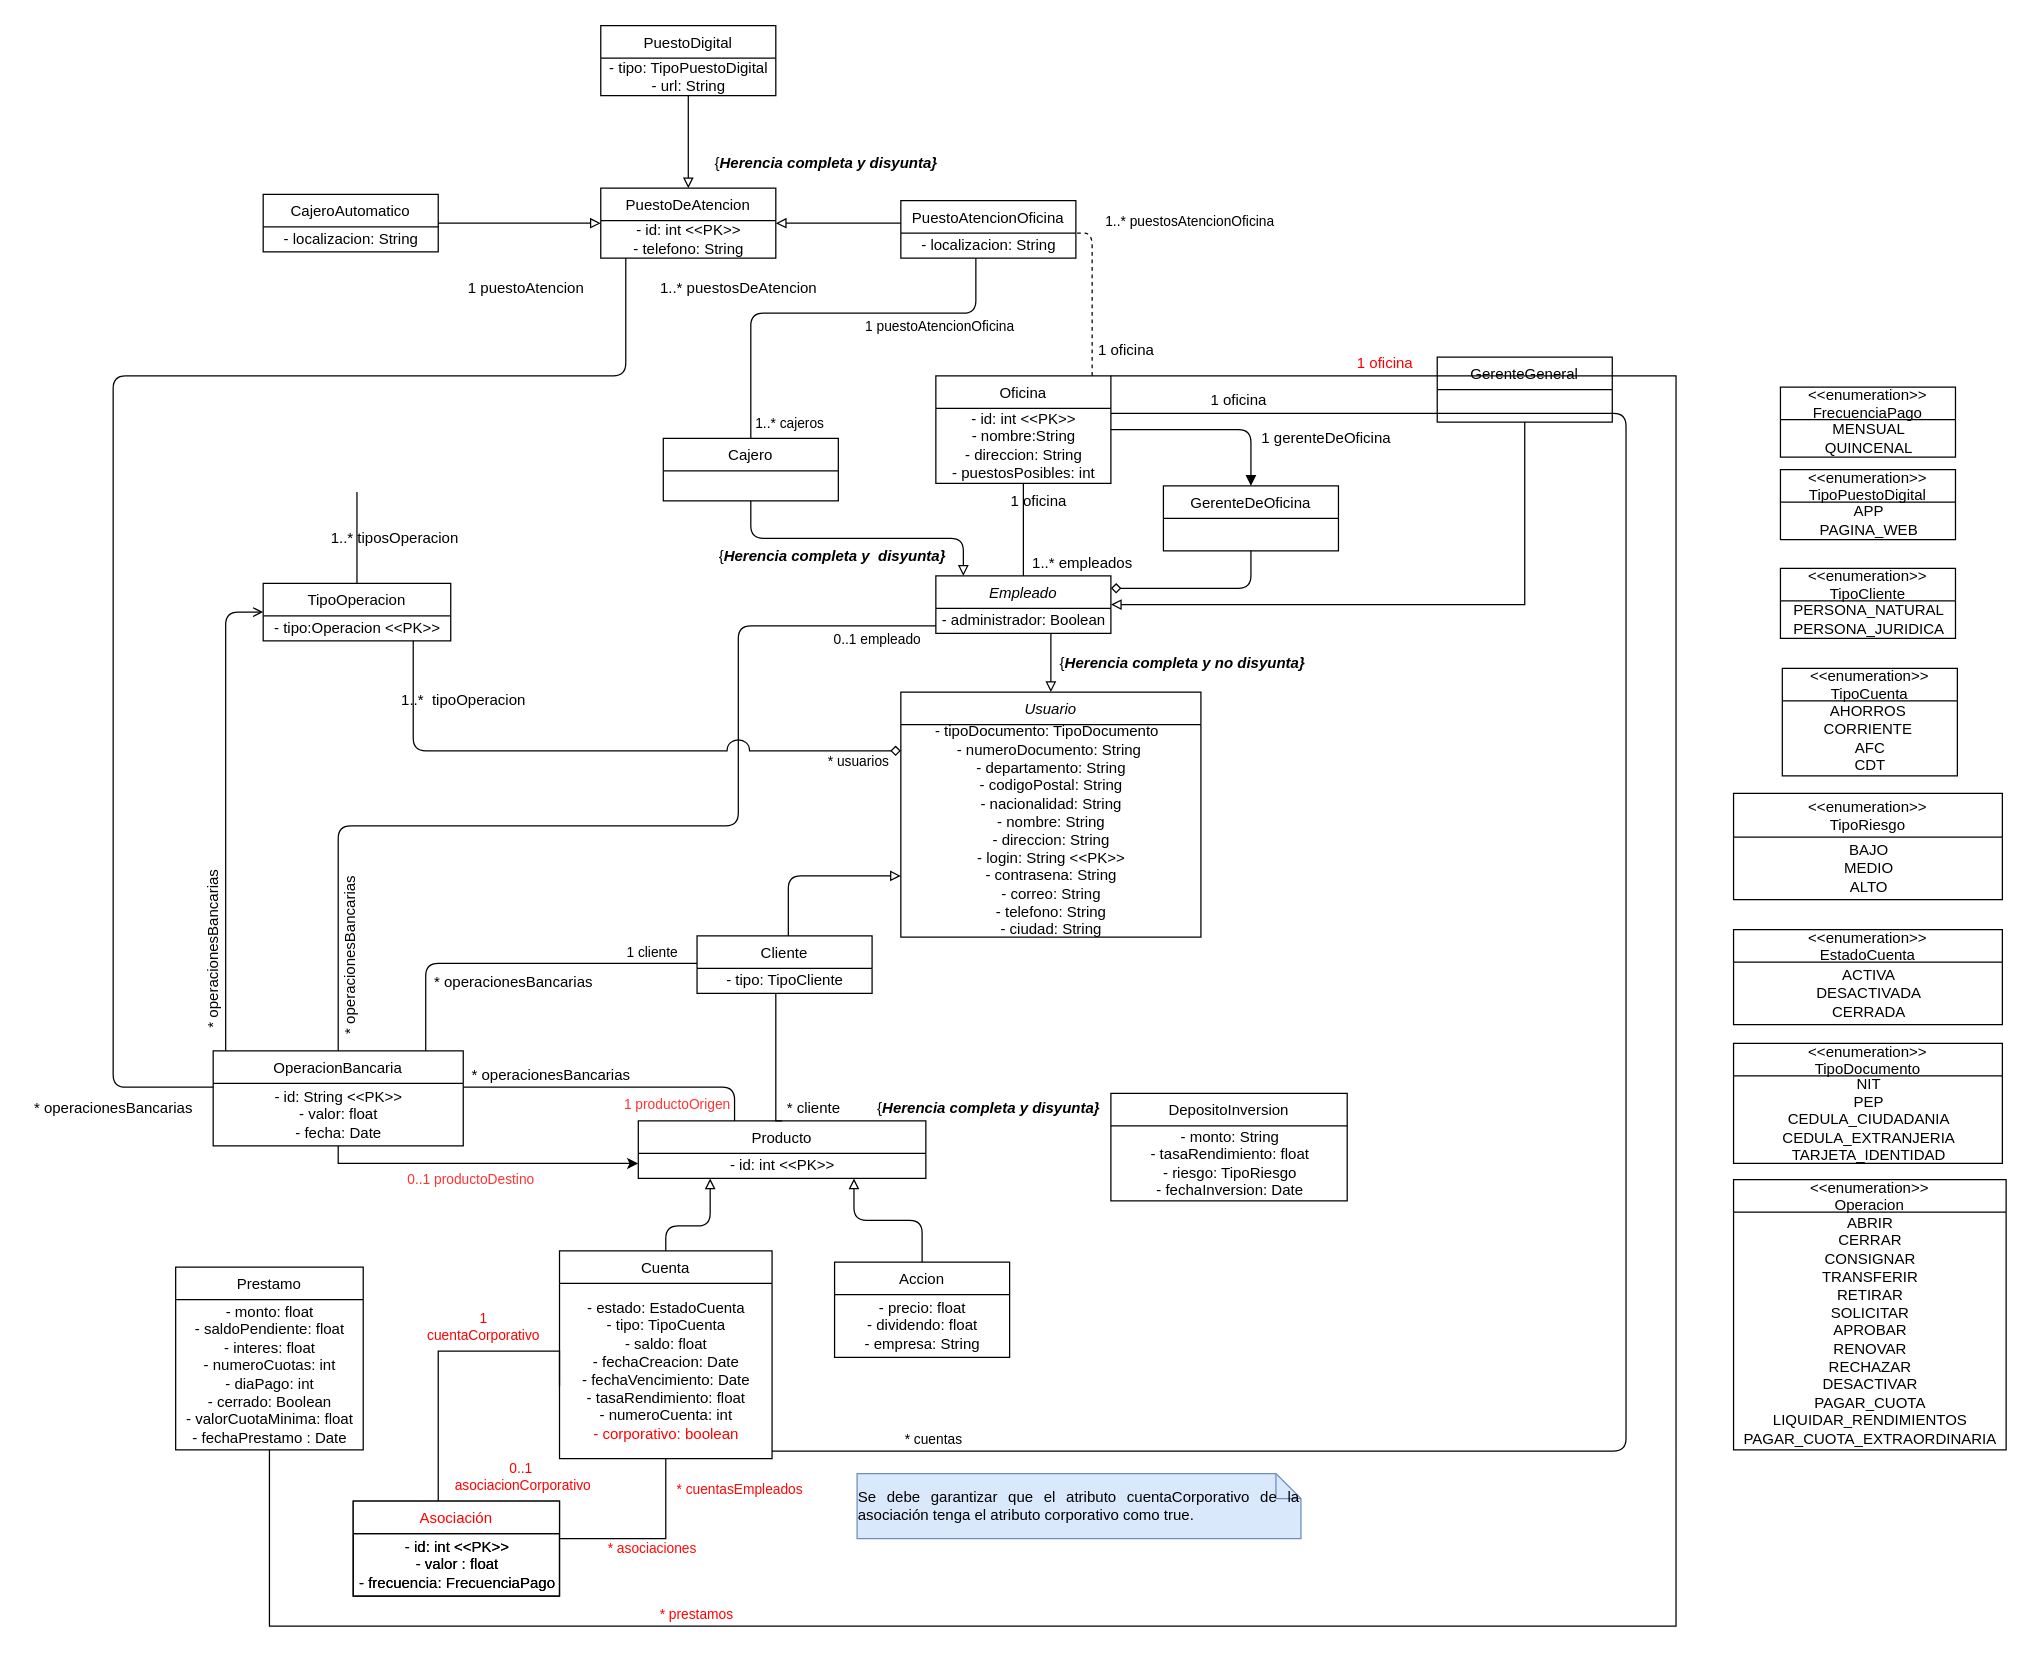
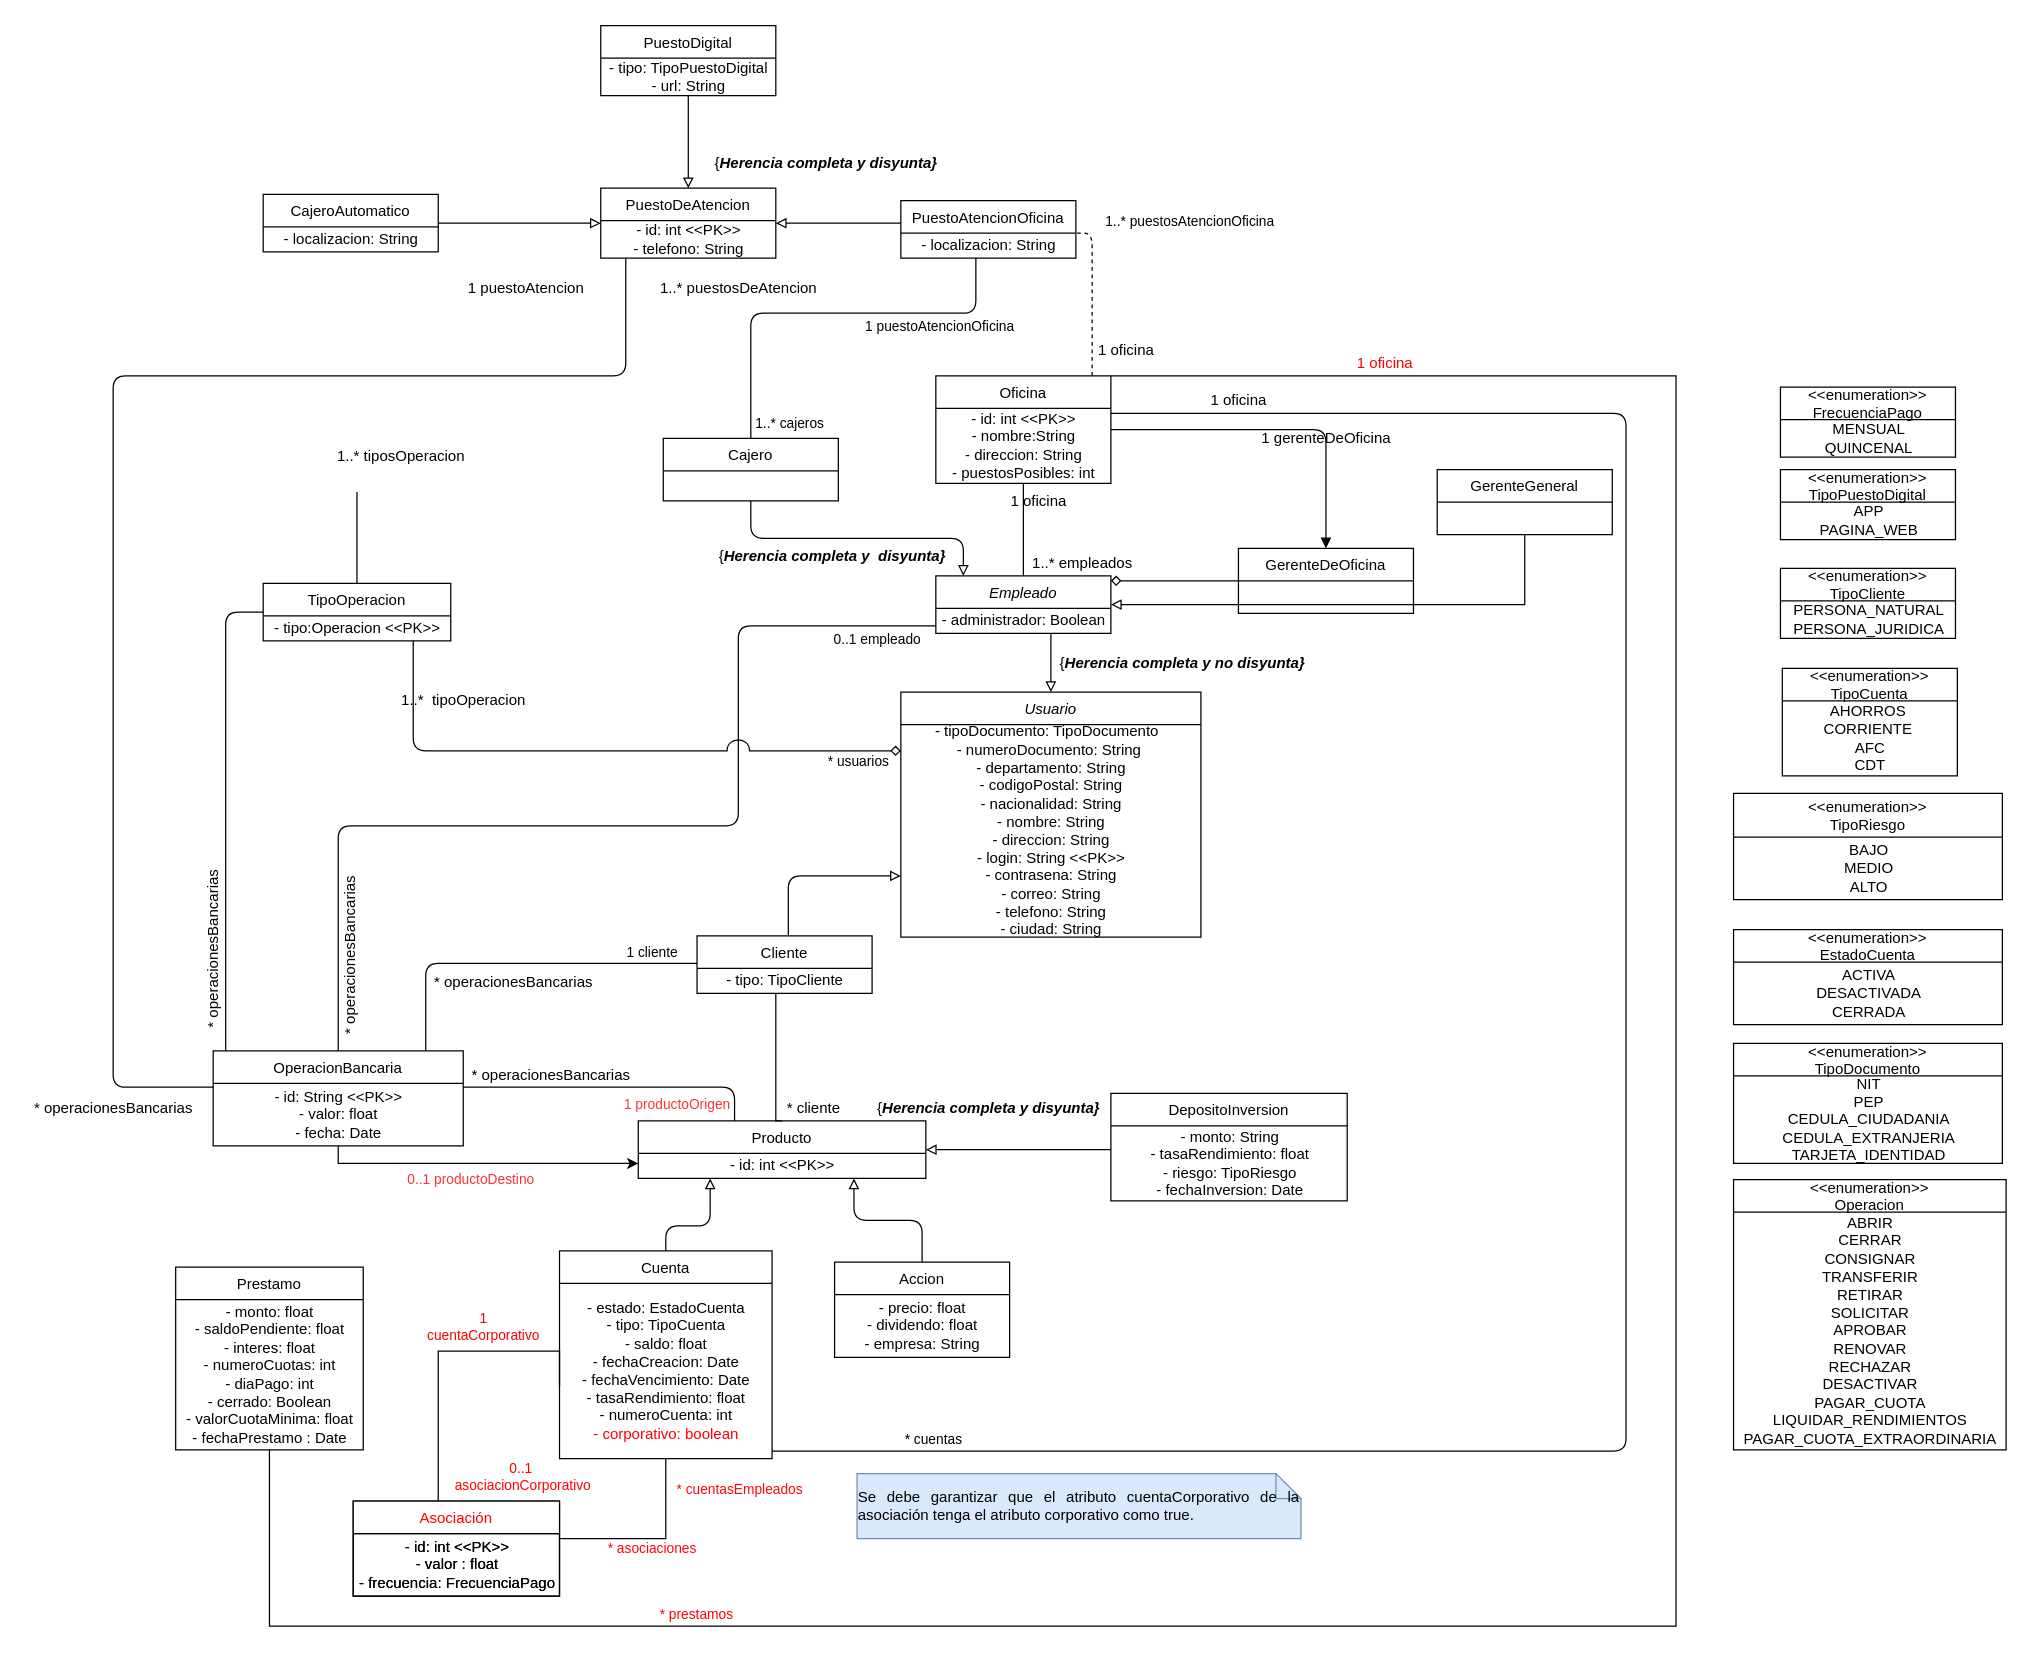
- <mxCell id="5" value="GerenteGeneral" style="swimlane;fontStyle=0;childLayout=stackLayout;horizontal=1;startSize=26;fillColor=none;horizontalStack=0;resizeParent=1;resizeParentMax=0;resizeLast=0;collapsible=1;marginBottom=0;" parent="1" vertex="1"><mxGeometry x="1149" y="285" width="140" height="52" as="geometry" /></mxCell>
+ <mxCell id="5" value="GerenteGeneral" style="swimlane;fontStyle=0;childLayout=stackLayout;horizontal=1;startSize=26;fillColor=none;horizontalStack=0;resizeParent=1;resizeParentMax=0;resizeLast=0;collapsible=1;marginBottom=0;" parent="1" vertex="1"><mxGeometry x="1149" y="375" width="140" height="52" as="geometry" /></mxCell>
- <mxCell id="11" value="GerenteDeOficina" style="swimlane;fontStyle=0;childLayout=stackLayout;horizontal=1;startSize=26;fillColor=none;horizontalStack=0;resizeParent=1;resizeParentMax=0;resizeLast=0;collapsible=1;marginBottom=0;" parent="1" vertex="1"><mxGeometry x="930" y="388" width="140" height="52" as="geometry" /></mxCell>
+ <mxCell id="11" value="GerenteDeOficina" style="swimlane;fontStyle=0;childLayout=stackLayout;horizontal=1;startSize=26;fillColor=none;horizontalStack=0;resizeParent=1;resizeParentMax=0;resizeLast=0;collapsible=1;marginBottom=0;" parent="1" vertex="1"><mxGeometry x="990" y="438" width="140" height="52" as="geometry" /></mxCell>
- <mxCell id="73" value="1..* tiposOperacion" style="text;html=1;align=center;verticalAlign=middle;resizable=0;points=[];autosize=1;strokeColor=none;fillColor=none;" parent="1" vertex="1"><mxGeometry x="255" y="420" width="120" height="20" as="geometry" /></mxCell>
+ <mxCell id="73" value="1..* tiposOperacion" style="text;html=1;align=center;verticalAlign=middle;resizable=0;points=[];autosize=1;strokeColor=none;fillColor=none;" parent="1" vertex="1"><mxGeometry x="260" y="355" width="120" height="20" as="geometry" /></mxCell>
- <mxCell id="29" style="edgeStyle=orthogonalEdgeStyle;rounded=1;orthogonalLoop=1;jettySize=auto;html=1;endArrow=open;endFill=0;" parent="1" source="30" target="69" edge="1"><mxGeometry relative="1" as="geometry"><mxPoint x="280" y="520" as="targetPoint" /><Array as="points"><mxPoint x="180" y="489" /></Array></mxGeometry></mxCell>
+ <mxCell id="29" style="edgeStyle=orthogonalEdgeStyle;rounded=1;orthogonalLoop=1;jettySize=auto;html=1;endArrow=none;endFill=0;" parent="1" source="30" target="69" edge="1"><mxGeometry relative="1" as="geometry"><mxPoint x="280" y="520" as="targetPoint" /><Array as="points"><mxPoint x="180" y="489" /></Array></mxGeometry></mxCell>
+ <mxCell id="44" style="edgeStyle=orthogonalEdgeStyle;rounded=0;orthogonalLoop=1;jettySize=auto;html=1;entryX=1;entryY=0.5;entryDx=0;entryDy=0;endArrow=block;endFill=0;" parent="1" source="45" target="52" edge="1"><mxGeometry relative="1" as="geometry"><Array as="points"><mxPoint x="770" y="919" /><mxPoint x="770" y="919" /></Array></mxGeometry></mxCell>
